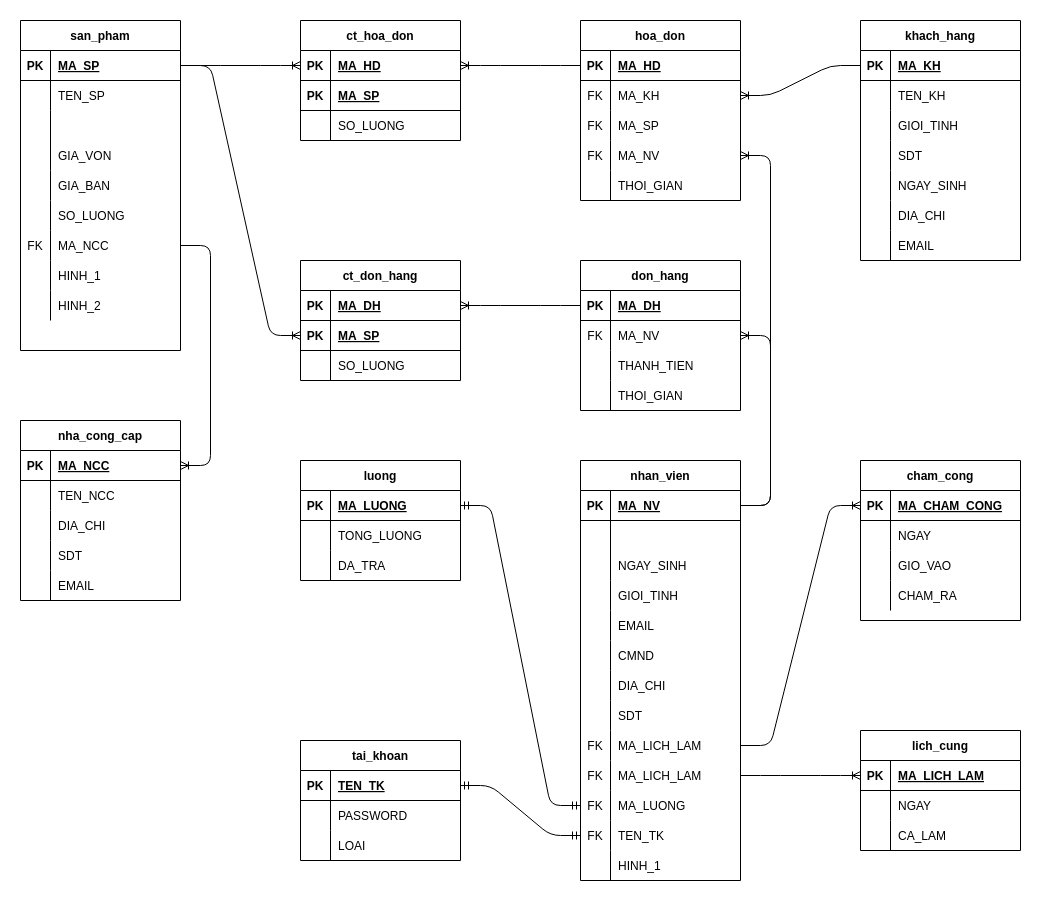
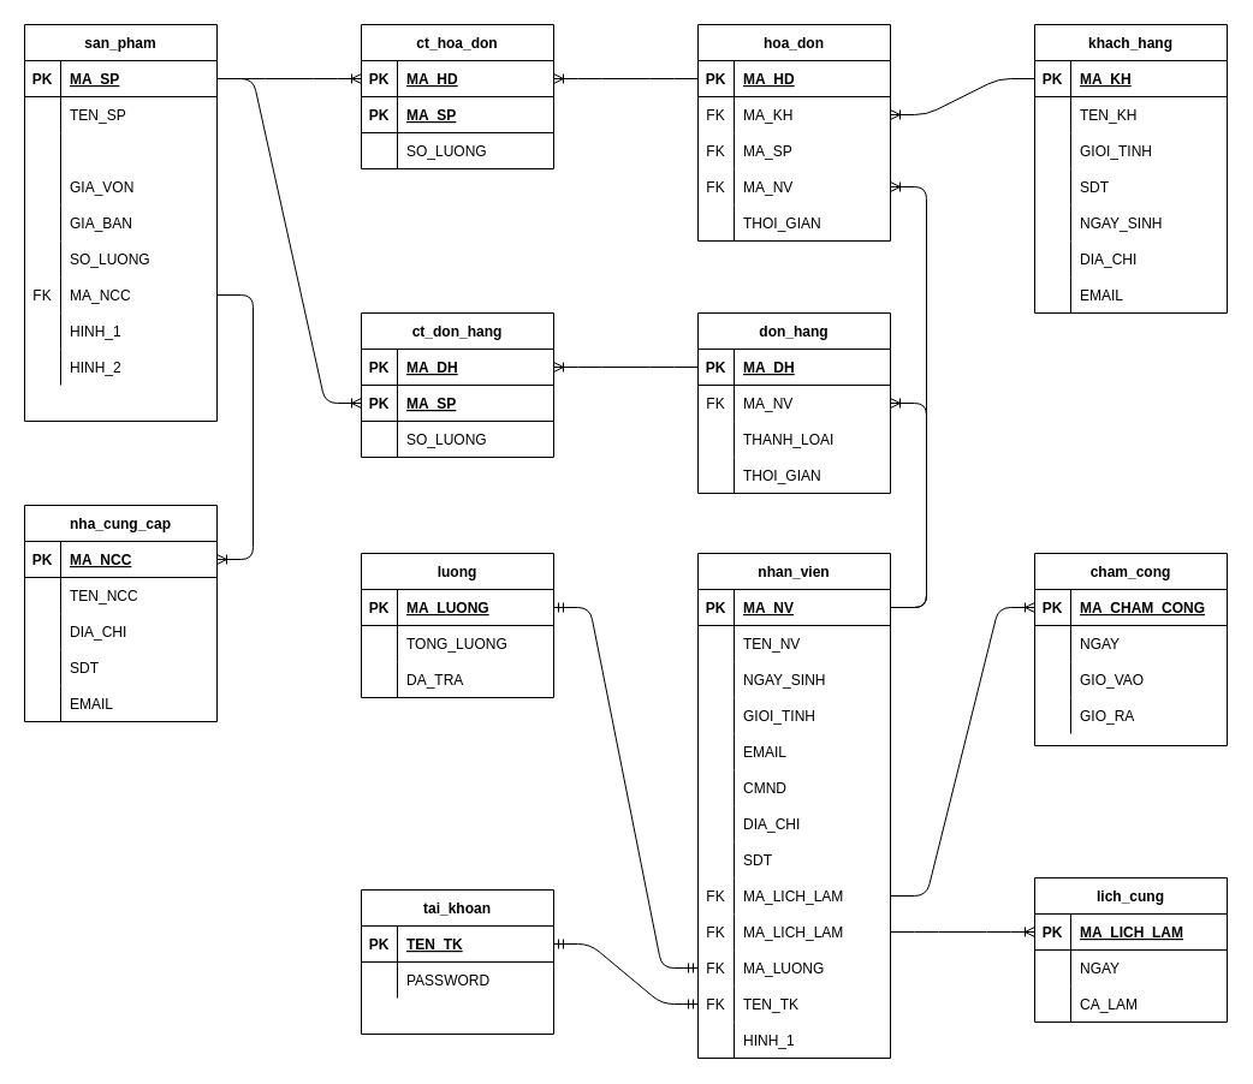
- <mxCell id="84" value="THANH_TIEN" style="shape=partialRectangle;connectable=0;fillColor=none;top=0;left=0;bottom=0;right=0;align=left;spacingLeft=6;overflow=hidden;" vertex="1" parent="82"><mxGeometry x="30" width="130" height="30" as="geometry" /></mxCell>
+ <mxCell id="84" value="THANH_LOAI" style="shape=partialRectangle;connectable=0;fillColor=none;top=0;left=0;bottom=0;right=0;align=left;spacingLeft=6;overflow=hidden;" vertex="1" parent="82"><mxGeometry x="30" width="130" height="30" as="geometry" /></mxCell>
- <mxCell id="31" value="nha_cong_cap" style="shape=table;startSize=30;container=1;collapsible=1;childLayout=tableLayout;fixedRows=1;rowLines=0;fontStyle=1;align=center;resizeLast=1;" vertex="1" parent="1"><mxGeometry x="20" y="420" width="160" height="180" as="geometry" /></mxCell>
+ <mxCell id="31" value="nha_cung_cap" style="shape=table;startSize=30;container=1;collapsible=1;childLayout=tableLayout;fixedRows=1;rowLines=0;fontStyle=1;align=center;resizeLast=1;" vertex="1" parent="1"><mxGeometry x="20" y="420" width="160" height="180" as="geometry" /></mxCell>
+ <mxCell id="129" value="TEN_NV" style="shape=partialRectangle;connectable=0;fillColor=none;top=0;left=0;bottom=0;right=0;align=left;spacingLeft=6;overflow=hidden;" vertex="1" parent="127"><mxGeometry x="30" width="130" height="30" as="geometry" /></mxCell>
- <mxCell id="199" value="CHAM_RA" style="shape=partialRectangle;connectable=0;fillColor=none;top=0;left=0;bottom=0;right=0;align=left;spacingLeft=6;overflow=hidden;" vertex="1" parent="197"><mxGeometry x="30" width="130" height="30" as="geometry" /></mxCell>
+ <mxCell id="199" value="GIO_RA" style="shape=partialRectangle;connectable=0;fillColor=none;top=0;left=0;bottom=0;right=0;align=left;spacingLeft=6;overflow=hidden;" vertex="1" parent="197"><mxGeometry x="30" width="130" height="30" as="geometry" /></mxCell>
- <mxCell id="174" value="LOAI" style="shape=partialRectangle;connectable=0;fillColor=none;top=0;left=0;bottom=0;right=0;align=left;spacingLeft=6;overflow=hidden;" vertex="1" parent="172"><mxGeometry x="30" width="130" height="30" as="geometry" /></mxCell>
